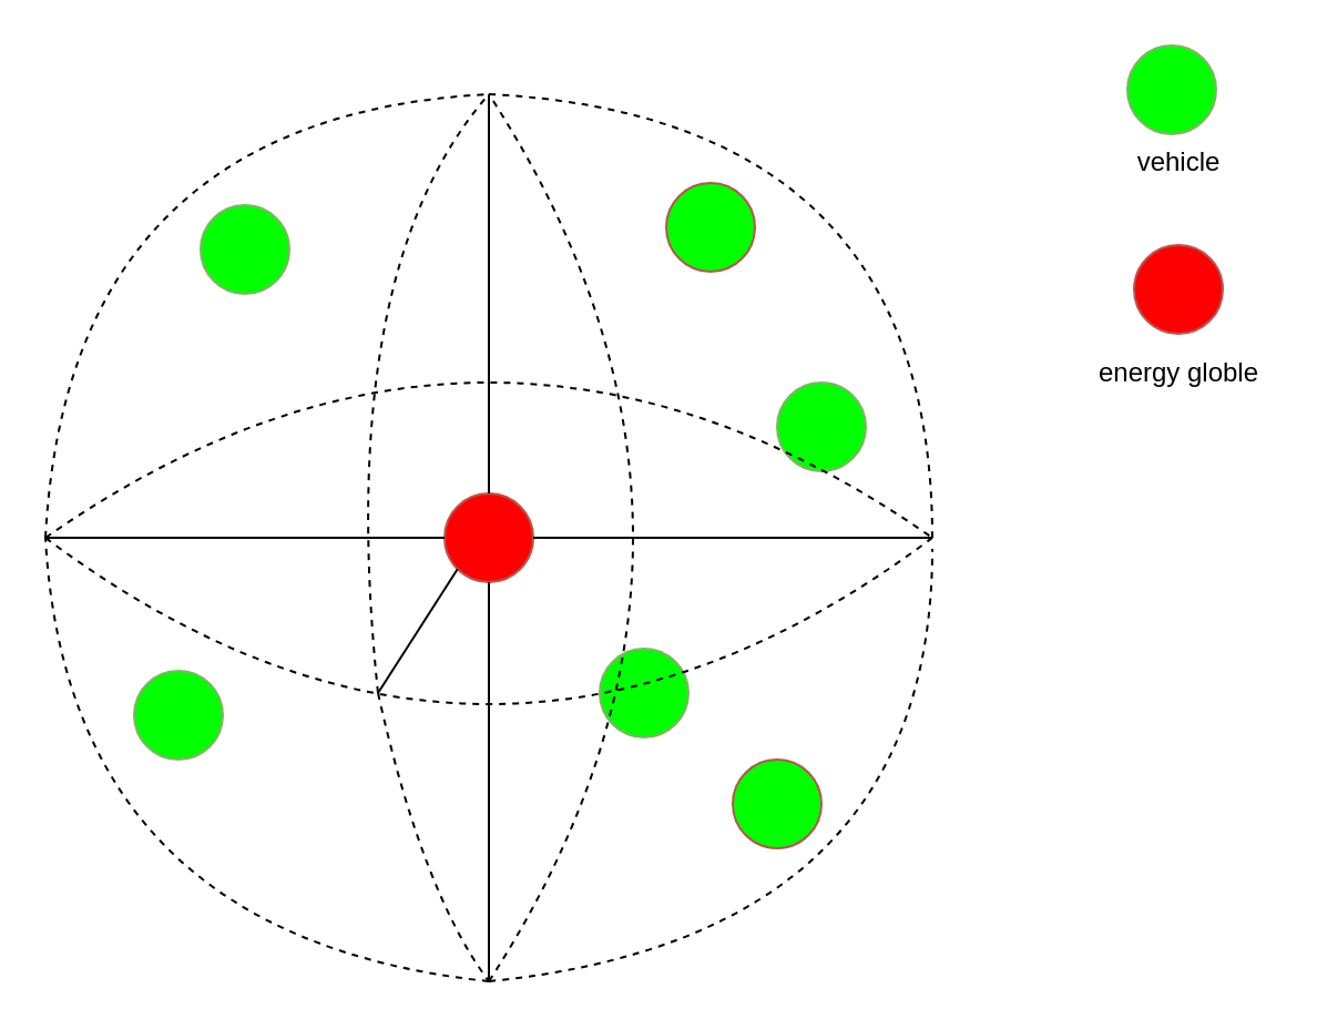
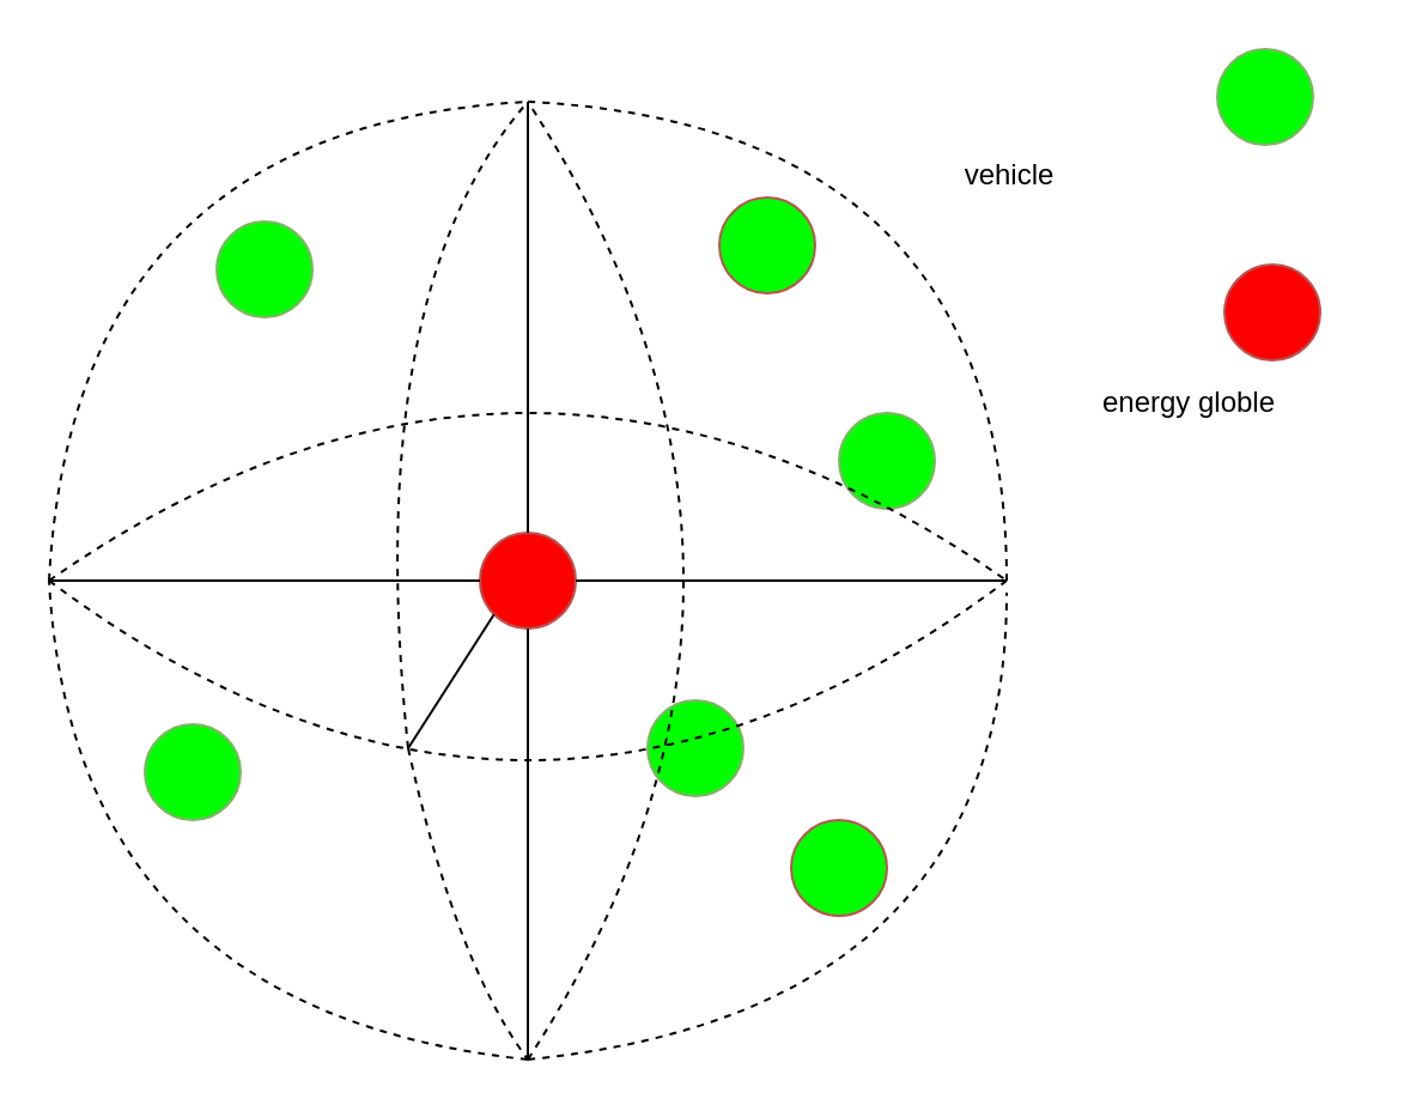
- <mxCell id="25" value="vehicle" style="text;html=1;resizable=0;autosize=1;align=center;verticalAlign=middle;points=[];fillColor=none;strokeColor=none;rounded=0;" vertex="1" parent="1"><mxGeometry x="507" y="64" width="48" height="18" as="geometry" /></mxCell>
+ <mxCell id="25" value="vehicle" style="text;html=1;resizable=0;autosize=1;align=center;verticalAlign=middle;points=[];fillColor=none;strokeColor=none;rounded=0;" vertex="1" parent="1"><mxGeometry x="397" y="64" width="48" height="18" as="geometry" /></mxCell>
- <mxCell id="26" value="energy globle" style="text;html=1;resizable=0;autosize=1;align=center;verticalAlign=middle;points=[];fillColor=none;strokeColor=none;rounded=0;" vertex="1" parent="1"><mxGeometry x="490" y="159" width="82" height="18" as="geometry" /></mxCell>
+ <mxCell id="26" value="energy globle" style="text;html=1;resizable=0;autosize=1;align=center;verticalAlign=middle;points=[];fillColor=none;strokeColor=none;rounded=0;" vertex="1" parent="1"><mxGeometry x="455" y="159" width="82" height="18" as="geometry" /></mxCell>
